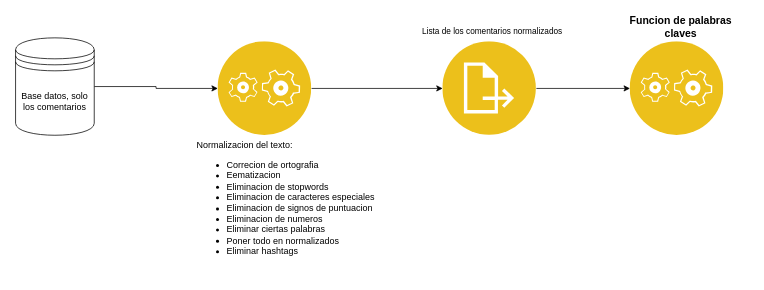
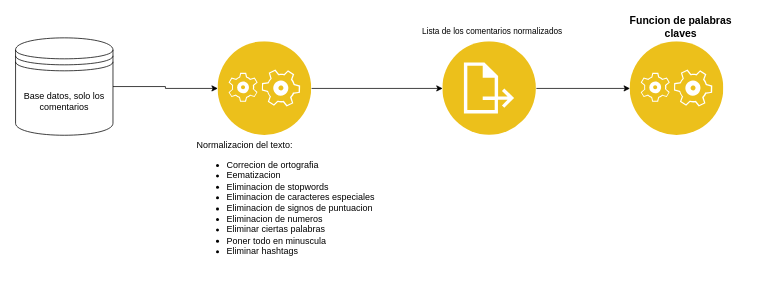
- <mxCell id="3" value="Base datos, solo los comentarios" style="shape=datastore;whiteSpace=wrap;html=1;" vertex="1" parent="1"><mxGeometry x="20" y="50" width="105" height="130" as="geometry" /></mxCell>
+ <mxCell id="3" value="Base datos, solo los comentarios" style="shape=datastore;whiteSpace=wrap;html=1;" vertex="1" parent="1"><mxGeometry x="20" y="50" width="130" height="130" as="geometry" /></mxCell>
- <mxCell id="7" value="Normalizacion del texto:&lt;br&gt;&lt;ul&gt;&lt;li&gt;Correcion de ortografia&lt;/li&gt;&lt;li&gt;Eematizacion&lt;/li&gt;&lt;li&gt;Eliminacion de stopwords&lt;/li&gt;&lt;li&gt;Eliminacion de caracteres especiales&lt;/li&gt;&lt;li&gt;Eliminacion de signos de puntuacion&lt;/li&gt;&lt;li&gt;Eliminacion de numeros&amp;nbsp;&lt;/li&gt;&lt;li&gt;Eliminar ciertas palabras&lt;/li&gt;&lt;li&gt;Poner todo en normalizados&lt;/li&gt;&lt;li&gt;Eliminar hashtags&lt;/li&gt;&lt;/ul&gt;" style="text;html=1;strokeColor=none;fillColor=none;align=left;verticalAlign=middle;whiteSpace=wrap;rounded=0;" vertex="1" parent="1"><mxGeometry x="260" y="175" width="240" height="190" as="geometry" /></mxCell>
+ <mxCell id="7" value="Normalizacion del texto:&lt;br&gt;&lt;ul&gt;&lt;li&gt;Correcion de ortografia&lt;/li&gt;&lt;li&gt;Eematizacion&lt;/li&gt;&lt;li&gt;Eliminacion de stopwords&lt;/li&gt;&lt;li&gt;Eliminacion de caracteres especiales&lt;/li&gt;&lt;li&gt;Eliminacion de signos de puntuacion&lt;/li&gt;&lt;li&gt;Eliminacion de numeros&amp;nbsp;&lt;/li&gt;&lt;li&gt;Eliminar ciertas palabras&lt;/li&gt;&lt;li&gt;Poner todo en minuscula&lt;/li&gt;&lt;li&gt;Eliminar hashtags&lt;/li&gt;&lt;/ul&gt;" style="text;html=1;strokeColor=none;fillColor=none;align=left;verticalAlign=middle;whiteSpace=wrap;rounded=0;" vertex="1" parent="1"><mxGeometry x="260" y="175" width="240" height="190" as="geometry" /></mxCell>
